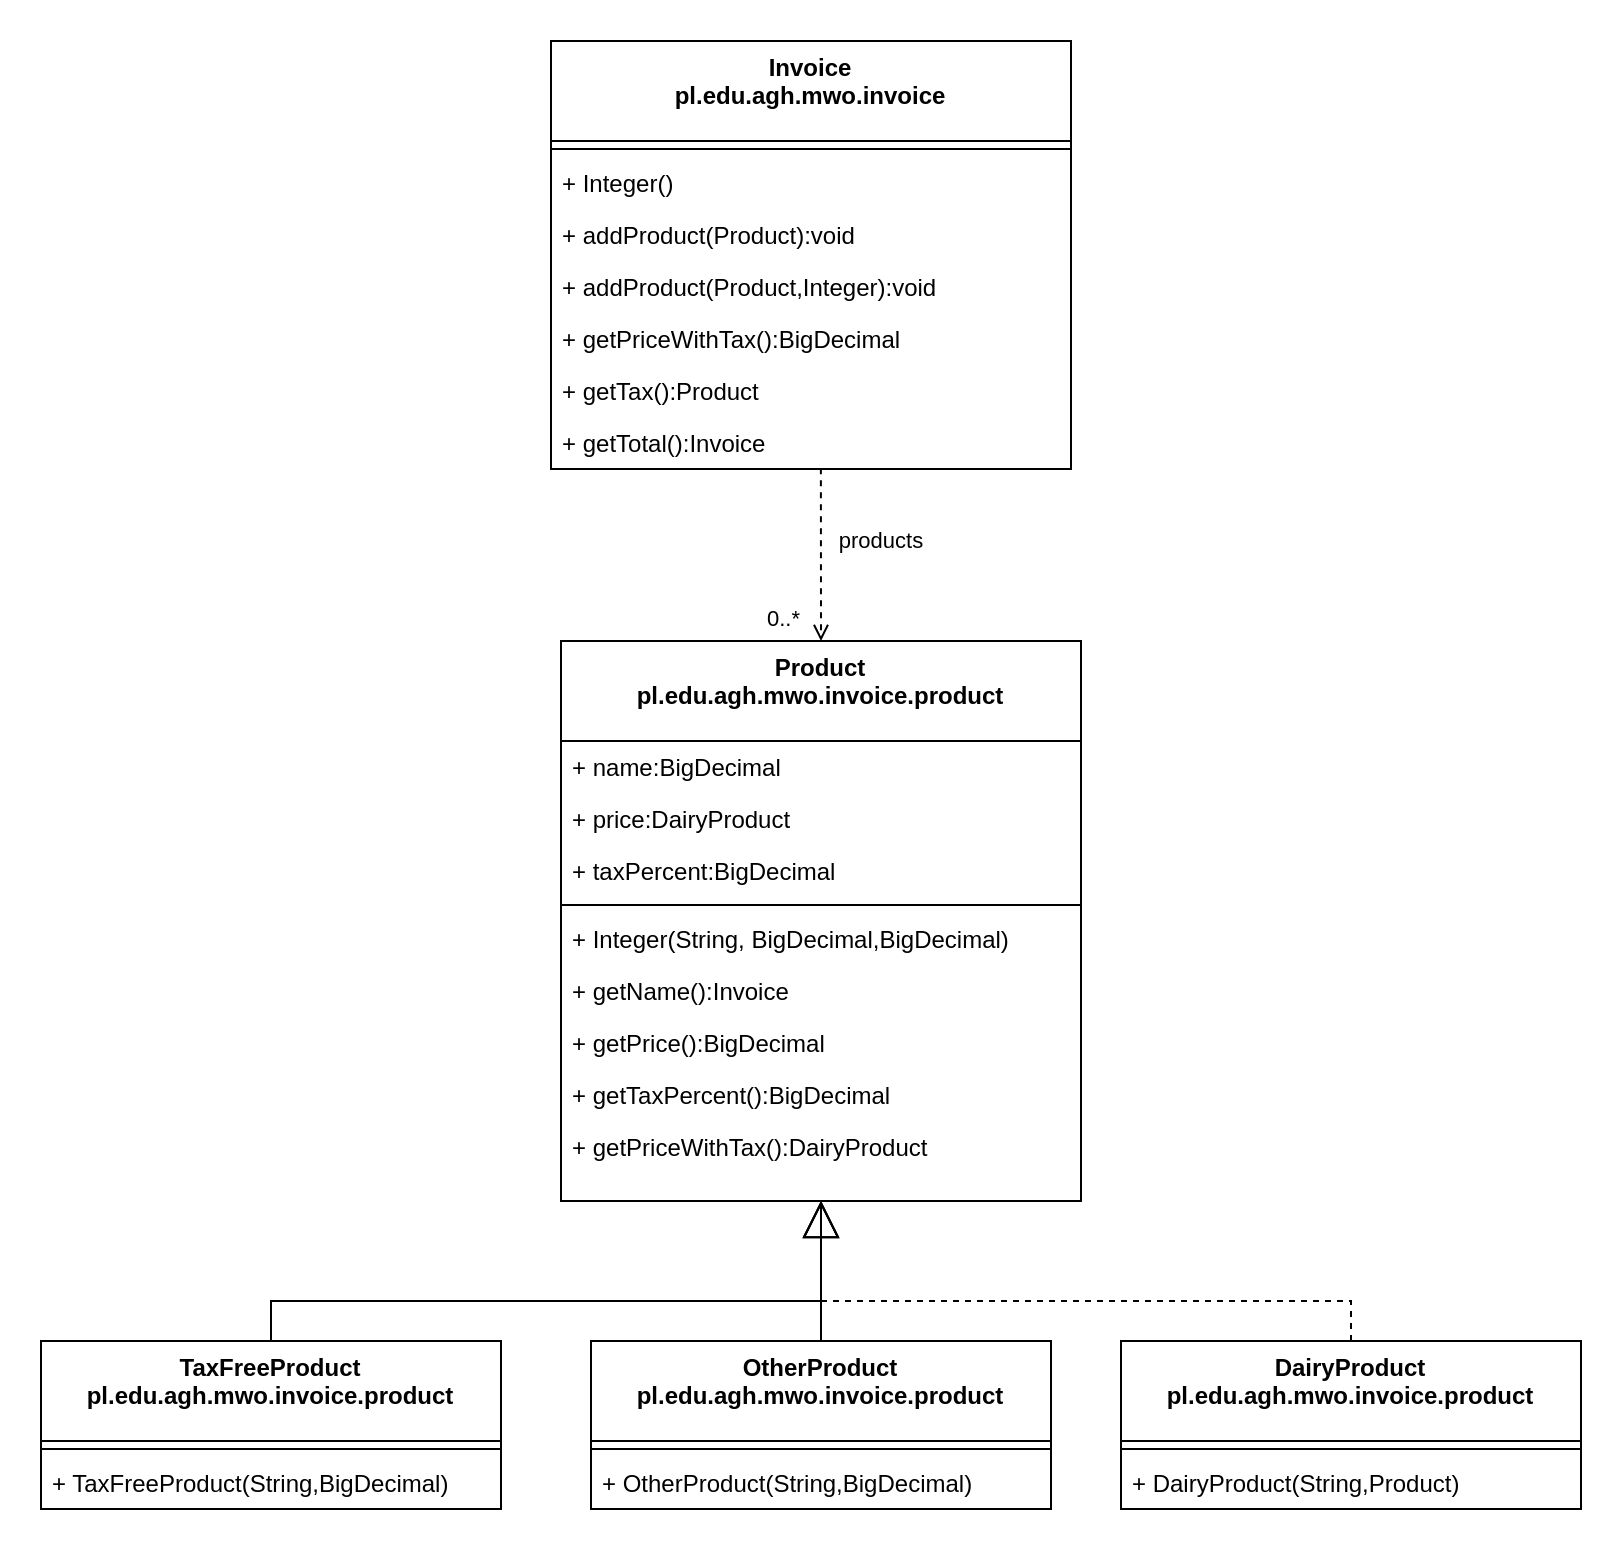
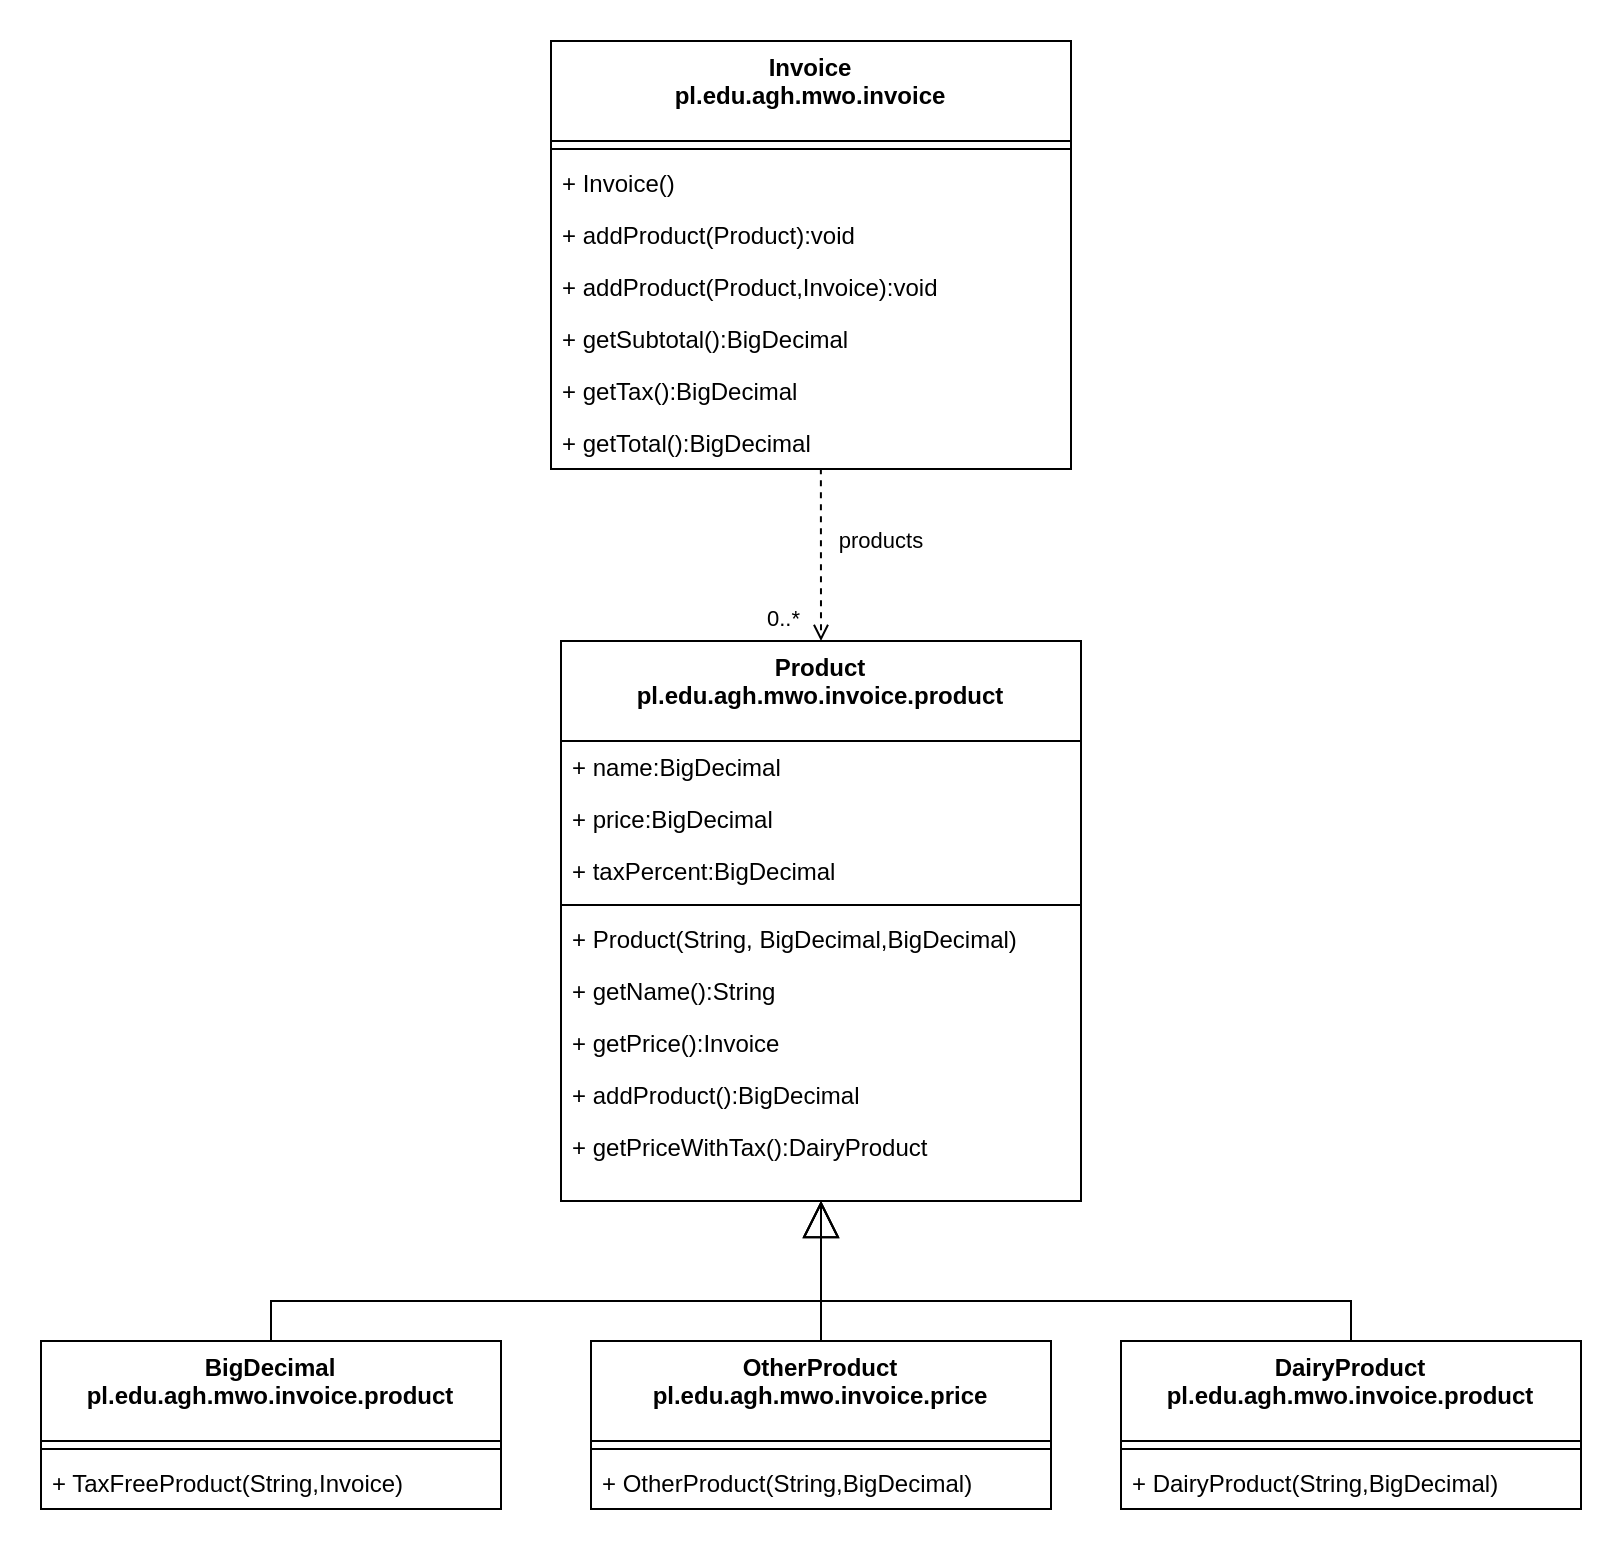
- <mxCell id="4" value="+ Integer()" style="text;align=left;verticalAlign=top;spacingLeft=4;spacingRight=4;overflow=hidden;rotatable=0;points=[[0,0.5],[1,0.5]];portConstraint=eastwest;" parent="2" vertex="1"><mxGeometry y="58" width="260" height="26" as="geometry" /></mxCell>
+ <mxCell id="4" value="+ Invoice()" style="text;align=left;verticalAlign=top;spacingLeft=4;spacingRight=4;overflow=hidden;rotatable=0;points=[[0,0.5],[1,0.5]];portConstraint=eastwest;" parent="2" vertex="1"><mxGeometry y="58" width="260" height="26" as="geometry" /></mxCell>
- <mxCell id="6" value="+ addProduct(Product,Integer):void" style="text;align=left;verticalAlign=top;spacingLeft=4;spacingRight=4;overflow=hidden;rotatable=0;points=[[0,0.5],[1,0.5]];portConstraint=eastwest;rounded=0;shadow=0;html=0;" parent="2" vertex="1"><mxGeometry y="110" width="260" height="26" as="geometry" /></mxCell>
+ <mxCell id="6" value="+ addProduct(Product,Invoice):void" style="text;align=left;verticalAlign=top;spacingLeft=4;spacingRight=4;overflow=hidden;rotatable=0;points=[[0,0.5],[1,0.5]];portConstraint=eastwest;rounded=0;shadow=0;html=0;" parent="2" vertex="1"><mxGeometry y="110" width="260" height="26" as="geometry" /></mxCell>
- <mxCell id="7" value="+ getPriceWithTax():BigDecimal" style="text;align=left;verticalAlign=top;spacingLeft=4;spacingRight=4;overflow=hidden;rotatable=0;points=[[0,0.5],[1,0.5]];portConstraint=eastwest;rounded=0;shadow=0;html=0;" vertex="1" parent="2"><mxGeometry y="136" width="260" height="26" as="geometry" /></mxCell>
+ <mxCell id="7" value="+ getSubtotal():BigDecimal" style="text;align=left;verticalAlign=top;spacingLeft=4;spacingRight=4;overflow=hidden;rotatable=0;points=[[0,0.5],[1,0.5]];portConstraint=eastwest;rounded=0;shadow=0;html=0;" vertex="1" parent="2"><mxGeometry y="136" width="260" height="26" as="geometry" /></mxCell>
- <mxCell id="8" value="+ getTax():Product" style="text;align=left;verticalAlign=top;spacingLeft=4;spacingRight=4;overflow=hidden;rotatable=0;points=[[0,0.5],[1,0.5]];portConstraint=eastwest;rounded=0;shadow=0;html=0;" vertex="1" parent="2"><mxGeometry y="162" width="260" height="26" as="geometry" /></mxCell>
+ <mxCell id="8" value="+ getTax():BigDecimal" style="text;align=left;verticalAlign=top;spacingLeft=4;spacingRight=4;overflow=hidden;rotatable=0;points=[[0,0.5],[1,0.5]];portConstraint=eastwest;rounded=0;shadow=0;html=0;" vertex="1" parent="2"><mxGeometry y="162" width="260" height="26" as="geometry" /></mxCell>
- <mxCell id="9" value="+ getTotal():Invoice" style="text;align=left;verticalAlign=top;spacingLeft=4;spacingRight=4;overflow=hidden;rotatable=0;points=[[0,0.5],[1,0.5]];portConstraint=eastwest;rounded=0;shadow=0;html=0;" vertex="1" parent="2"><mxGeometry y="188" width="260" height="26" as="geometry" /></mxCell>
+ <mxCell id="9" value="+ getTotal():BigDecimal" style="text;align=left;verticalAlign=top;spacingLeft=4;spacingRight=4;overflow=hidden;rotatable=0;points=[[0,0.5],[1,0.5]];portConstraint=eastwest;rounded=0;shadow=0;html=0;" vertex="1" parent="2"><mxGeometry y="188" width="260" height="26" as="geometry" /></mxCell>
- <mxCell id="12" value="+ price:DairyProduct" style="text;align=left;verticalAlign=top;spacingLeft=4;spacingRight=4;overflow=hidden;rotatable=0;points=[[0,0.5],[1,0.5]];portConstraint=eastwest;rounded=0;shadow=0;html=0;" vertex="1" parent="10"><mxGeometry y="76" width="260" height="26" as="geometry" /></mxCell>
+ <mxCell id="12" value="+ price:BigDecimal" style="text;align=left;verticalAlign=top;spacingLeft=4;spacingRight=4;overflow=hidden;rotatable=0;points=[[0,0.5],[1,0.5]];portConstraint=eastwest;rounded=0;shadow=0;html=0;" vertex="1" parent="10"><mxGeometry y="76" width="260" height="26" as="geometry" /></mxCell>
- <mxCell id="15" value="+ Integer(String, BigDecimal,BigDecimal)" style="text;align=left;verticalAlign=top;spacingLeft=4;spacingRight=4;overflow=hidden;rotatable=0;points=[[0,0.5],[1,0.5]];portConstraint=eastwest;" vertex="1" parent="10"><mxGeometry y="136" width="260" height="26" as="geometry" /></mxCell>
+ <mxCell id="15" value="+ Product(String, BigDecimal,BigDecimal)" style="text;align=left;verticalAlign=top;spacingLeft=4;spacingRight=4;overflow=hidden;rotatable=0;points=[[0,0.5],[1,0.5]];portConstraint=eastwest;" vertex="1" parent="10"><mxGeometry y="136" width="260" height="26" as="geometry" /></mxCell>
- <mxCell id="16" value="+ getName():Invoice" style="text;align=left;verticalAlign=top;spacingLeft=4;spacingRight=4;overflow=hidden;rotatable=0;points=[[0,0.5],[1,0.5]];portConstraint=eastwest;rounded=0;shadow=0;html=0;" vertex="1" parent="10"><mxGeometry y="162" width="260" height="26" as="geometry" /></mxCell>
+ <mxCell id="16" value="+ getName():String" style="text;align=left;verticalAlign=top;spacingLeft=4;spacingRight=4;overflow=hidden;rotatable=0;points=[[0,0.5],[1,0.5]];portConstraint=eastwest;rounded=0;shadow=0;html=0;" vertex="1" parent="10"><mxGeometry y="162" width="260" height="26" as="geometry" /></mxCell>
- <mxCell id="17" value="+ getPrice():BigDecimal" style="text;align=left;verticalAlign=top;spacingLeft=4;spacingRight=4;overflow=hidden;rotatable=0;points=[[0,0.5],[1,0.5]];portConstraint=eastwest;rounded=0;shadow=0;html=0;" vertex="1" parent="10"><mxGeometry y="188" width="260" height="26" as="geometry" /></mxCell>
+ <mxCell id="17" value="+ getPrice():Invoice" style="text;align=left;verticalAlign=top;spacingLeft=4;spacingRight=4;overflow=hidden;rotatable=0;points=[[0,0.5],[1,0.5]];portConstraint=eastwest;rounded=0;shadow=0;html=0;" vertex="1" parent="10"><mxGeometry y="188" width="260" height="26" as="geometry" /></mxCell>
- <mxCell id="18" value="+ getTaxPercent():BigDecimal" style="text;align=left;verticalAlign=top;spacingLeft=4;spacingRight=4;overflow=hidden;rotatable=0;points=[[0,0.5],[1,0.5]];portConstraint=eastwest;rounded=0;shadow=0;html=0;" vertex="1" parent="10"><mxGeometry y="214" width="260" height="26" as="geometry" /></mxCell>
+ <mxCell id="18" value="+ addProduct():BigDecimal" style="text;align=left;verticalAlign=top;spacingLeft=4;spacingRight=4;overflow=hidden;rotatable=0;points=[[0,0.5],[1,0.5]];portConstraint=eastwest;rounded=0;shadow=0;html=0;" vertex="1" parent="10"><mxGeometry y="214" width="260" height="26" as="geometry" /></mxCell>
- <mxCell id="27" value="" style="endArrow=block;endSize=16;endFill=0;html=1;entryX=0.5;entryY=1;entryDx=0;entryDy=0;exitX=0.5;exitY=0;exitDx=0;exitDy=0;rounded=0;dashed=1;" edge="1" parent="1" source="28" target="10"><mxGeometry width="160" relative="1" as="geometry"><mxPoint x="584" y="697" as="sourcePoint" /><mxPoint x="604" y="620" as="targetPoint" /><Array as="points"><mxPoint x="675" y="650" /><mxPoint x="410" y="650" /></Array></mxGeometry></mxCell>
+ <mxCell id="27" value="" style="endArrow=block;endSize=16;endFill=0;html=1;entryX=0.5;entryY=1;entryDx=0;entryDy=0;exitX=0.5;exitY=0;exitDx=0;exitDy=0;rounded=0;" edge="1" parent="1" source="28" target="10"><mxGeometry width="160" relative="1" as="geometry"><mxPoint x="584" y="697" as="sourcePoint" /><mxPoint x="604" y="620" as="targetPoint" /><Array as="points"><mxPoint x="675" y="650" /><mxPoint x="410" y="650" /></Array></mxGeometry></mxCell>
- <mxCell id="23" value="TaxFreeProduct&#10;pl.edu.agh.mwo.invoice.product" style="swimlane;fontStyle=1;align=center;verticalAlign=top;childLayout=stackLayout;horizontal=1;startSize=50;horizontalStack=0;resizeParent=1;resizeParentMax=0;resizeLast=0;collapsible=1;marginBottom=0;" vertex="1" parent="1"><mxGeometry x="20" y="670" width="230" height="84" as="geometry" /></mxCell>
+ <mxCell id="23" value="BigDecimal&#10;pl.edu.agh.mwo.invoice.product" style="swimlane;fontStyle=1;align=center;verticalAlign=top;childLayout=stackLayout;horizontal=1;startSize=50;horizontalStack=0;resizeParent=1;resizeParentMax=0;resizeLast=0;collapsible=1;marginBottom=0;" vertex="1" parent="1"><mxGeometry x="20" y="670" width="230" height="84" as="geometry" /></mxCell>
- <mxCell id="31" value="OtherProduct&#10;pl.edu.agh.mwo.invoice.product" style="swimlane;fontStyle=1;align=center;verticalAlign=top;childLayout=stackLayout;horizontal=1;startSize=50;horizontalStack=0;resizeParent=1;resizeParentMax=0;resizeLast=0;collapsible=1;marginBottom=0;" vertex="1" parent="1"><mxGeometry x="295" y="670" width="230" height="84" as="geometry" /></mxCell>
+ <mxCell id="31" value="OtherProduct&#10;pl.edu.agh.mwo.invoice.price" style="swimlane;fontStyle=1;align=center;verticalAlign=top;childLayout=stackLayout;horizontal=1;startSize=50;horizontalStack=0;resizeParent=1;resizeParentMax=0;resizeLast=0;collapsible=1;marginBottom=0;" vertex="1" parent="1"><mxGeometry x="295" y="670" width="230" height="84" as="geometry" /></mxCell>
- <mxCell id="25" value="+ TaxFreeProduct(String,BigDecimal)" style="text;strokeColor=none;fillColor=none;align=left;verticalAlign=top;spacingLeft=4;spacingRight=4;overflow=hidden;rotatable=0;points=[[0,0.5],[1,0.5]];portConstraint=eastwest;" vertex="1" parent="23"><mxGeometry y="58" width="230" height="26" as="geometry" /></mxCell>
+ <mxCell id="25" value="+ TaxFreeProduct(String,Invoice)" style="text;strokeColor=none;fillColor=none;align=left;verticalAlign=top;spacingLeft=4;spacingRight=4;overflow=hidden;rotatable=0;points=[[0,0.5],[1,0.5]];portConstraint=eastwest;" vertex="1" parent="23"><mxGeometry y="58" width="230" height="26" as="geometry" /></mxCell>
- <mxCell id="30" value="+ DairyProduct(String,Product)" style="text;strokeColor=none;fillColor=none;align=left;verticalAlign=top;spacingLeft=4;spacingRight=4;overflow=hidden;rotatable=0;points=[[0,0.5],[1,0.5]];portConstraint=eastwest;" vertex="1" parent="28"><mxGeometry y="58" width="230" height="26" as="geometry" /></mxCell>
+ <mxCell id="30" value="+ DairyProduct(String,BigDecimal)" style="text;strokeColor=none;fillColor=none;align=left;verticalAlign=top;spacingLeft=4;spacingRight=4;overflow=hidden;rotatable=0;points=[[0,0.5],[1,0.5]];portConstraint=eastwest;" vertex="1" parent="28"><mxGeometry y="58" width="230" height="26" as="geometry" /></mxCell>
